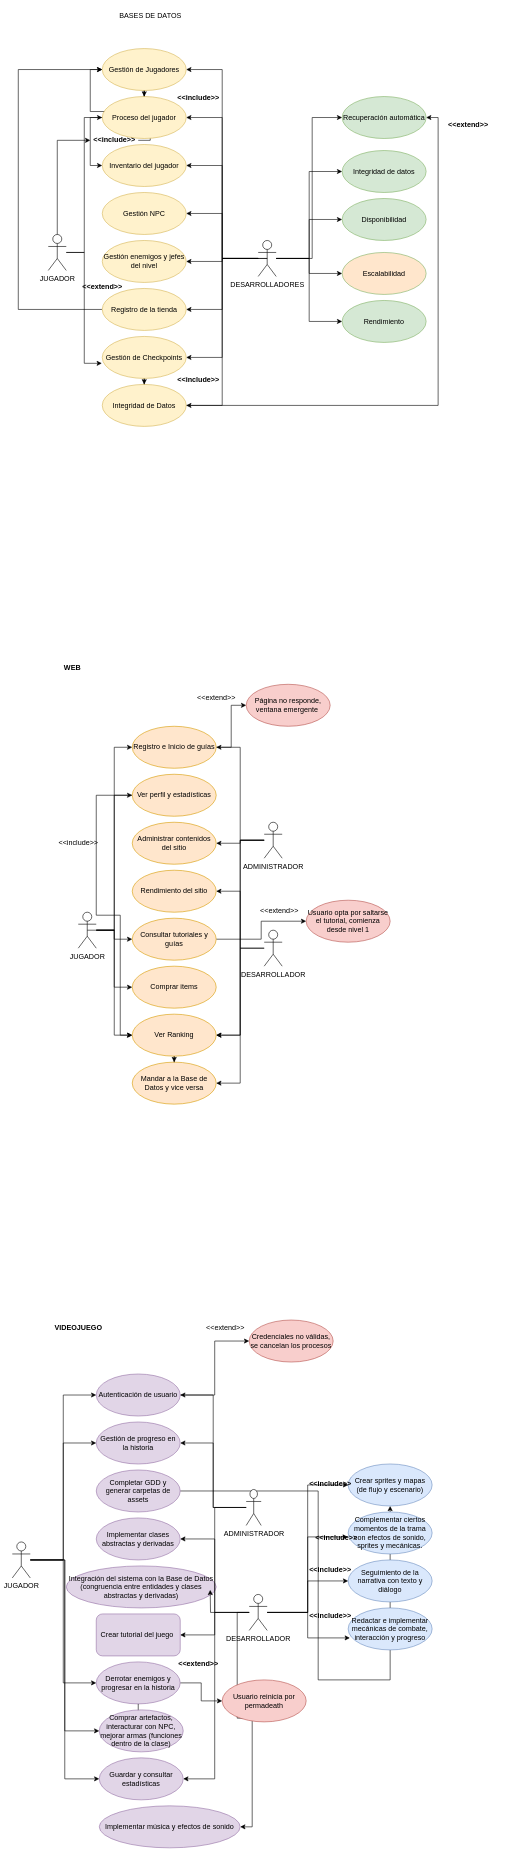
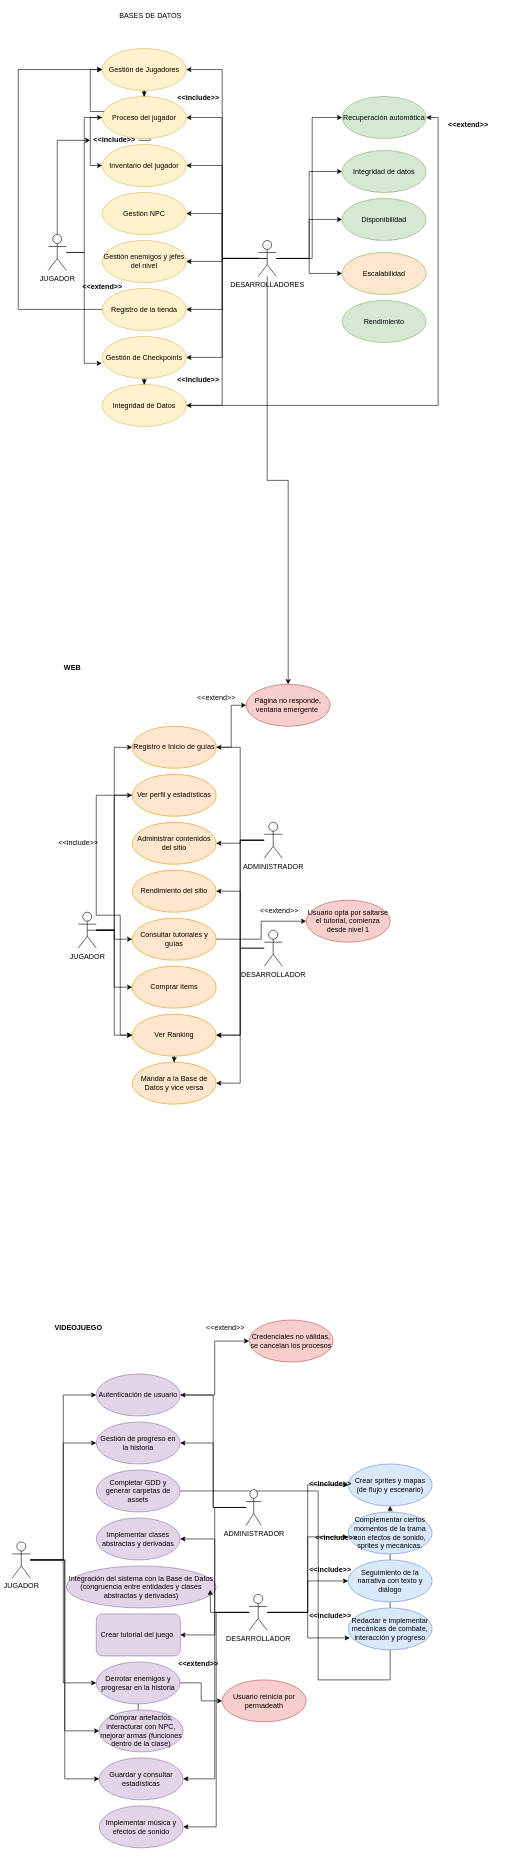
- <mxCell id="30" style="edgeStyle=orthogonalEdgeStyle;rounded=0;orthogonalLoop=1;jettySize=auto;html=1;entryX=0;entryY=0.5;entryDx=0;entryDy=0;" parent="1" source="32" target="43" edge="1"><mxGeometry relative="1" as="geometry" /></mxCell>
+ <mxCell id="30" style="edgeStyle=orthogonalEdgeStyle;rounded=0;orthogonalLoop=1;jettySize=auto;html=1;" parent="1" source="32" target="118" edge="1"><mxGeometry relative="1" as="geometry" /></mxCell>
- <mxCell id="103" value="Implementar música y efectos de sonido" style="ellipse;whiteSpace=wrap;html=1;fillColor=#e1d5e7;strokeColor=#9673a6;" vertex="1" parent="1"><mxGeometry x="165" y="3010" width="235" height="70" as="geometry" /></mxCell>
+ <mxCell id="103" value="Implementar música y efectos de sonido" style="ellipse;whiteSpace=wrap;html=1;fillColor=#e1d5e7;strokeColor=#9673a6;" vertex="1" parent="1"><mxGeometry x="165" y="3010" width="140" height="70" as="geometry" /></mxCell>
